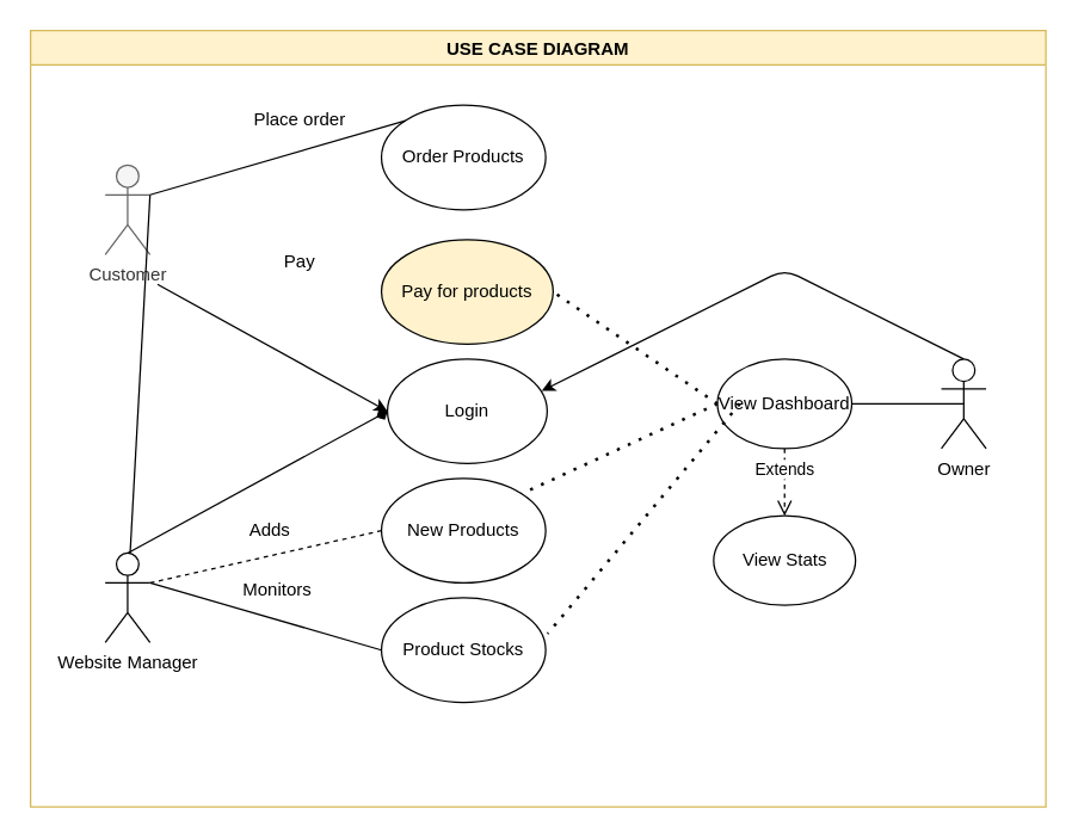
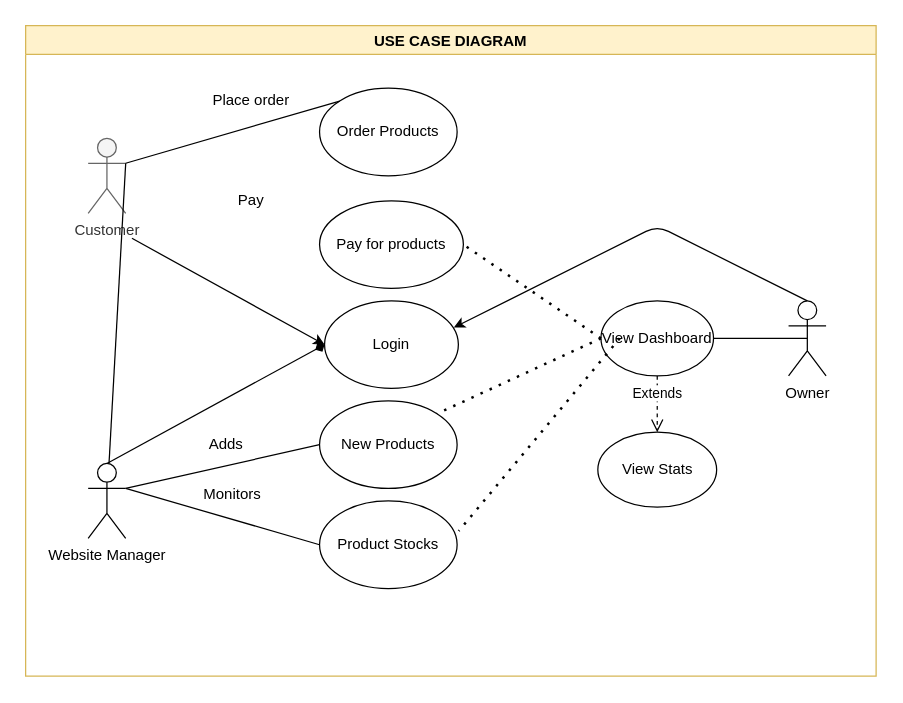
- <mxCell id="14" value="Pay" style="text;html=1;align=center;verticalAlign=middle;resizable=0;points=[];autosize=1;" vertex="1" parent="2"><mxGeometry x="160" y="145" width="40" height="20" as="geometry" /></mxCell>
+ <mxCell id="14" value="Pay" style="text;html=1;align=center;verticalAlign=middle;resizable=0;points=[];autosize=1;" vertex="1" parent="2"><mxGeometry x="160" y="130" width="40" height="20" as="geometry" /></mxCell>
- <mxCell id="12" value="Pay for products" style="ellipse;whiteSpace=wrap;html=1;fillColor=#fff2cc;" vertex="1" parent="2"><mxGeometry x="235" y="140" width="115" height="70" as="geometry" /></mxCell>
+ <mxCell id="12" value="Pay for products" style="ellipse;whiteSpace=wrap;html=1;" vertex="1" parent="2"><mxGeometry x="235" y="140" width="115" height="70" as="geometry" /></mxCell>
- <mxCell id="17" value="" style="endArrow=none;html=1;entryX=0;entryY=0.5;entryDx=0;entryDy=0;exitX=1;exitY=0.333;exitDx=0;exitDy=0;exitPerimeter=0;dashed=1;" edge="1" parent="2" source="11" target="15"><mxGeometry width="50" height="50" relative="1" as="geometry"><mxPoint x="300" y="260" as="sourcePoint" /><mxPoint x="350" y="210" as="targetPoint" /></mxGeometry></mxCell>
+ <mxCell id="17" value="" style="endArrow=none;html=1;entryX=0;entryY=0.5;entryDx=0;entryDy=0;exitX=1;exitY=0.333;exitDx=0;exitDy=0;exitPerimeter=0;" edge="1" parent="2" source="11" target="15"><mxGeometry width="50" height="50" relative="1" as="geometry"><mxPoint x="300" y="260" as="sourcePoint" /><mxPoint x="350" y="210" as="targetPoint" /></mxGeometry></mxCell>
